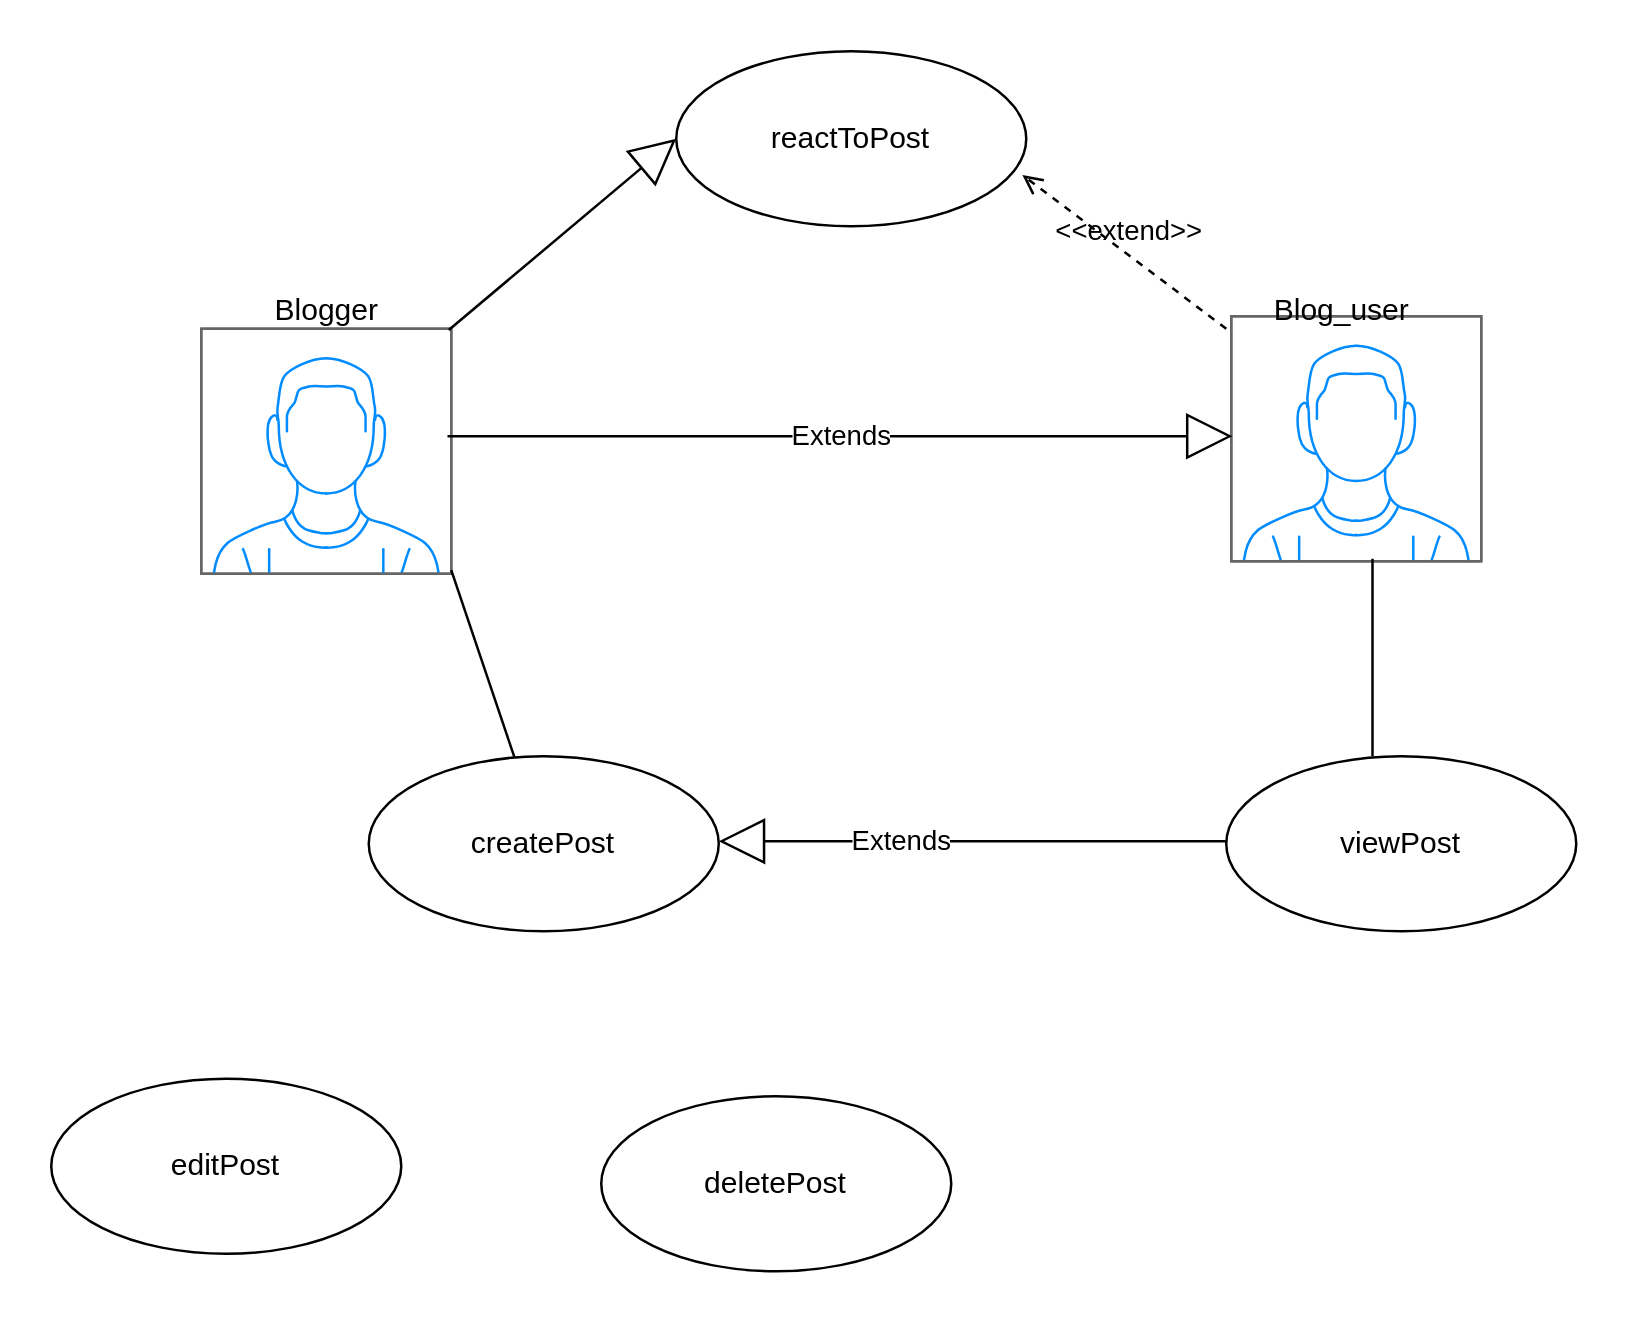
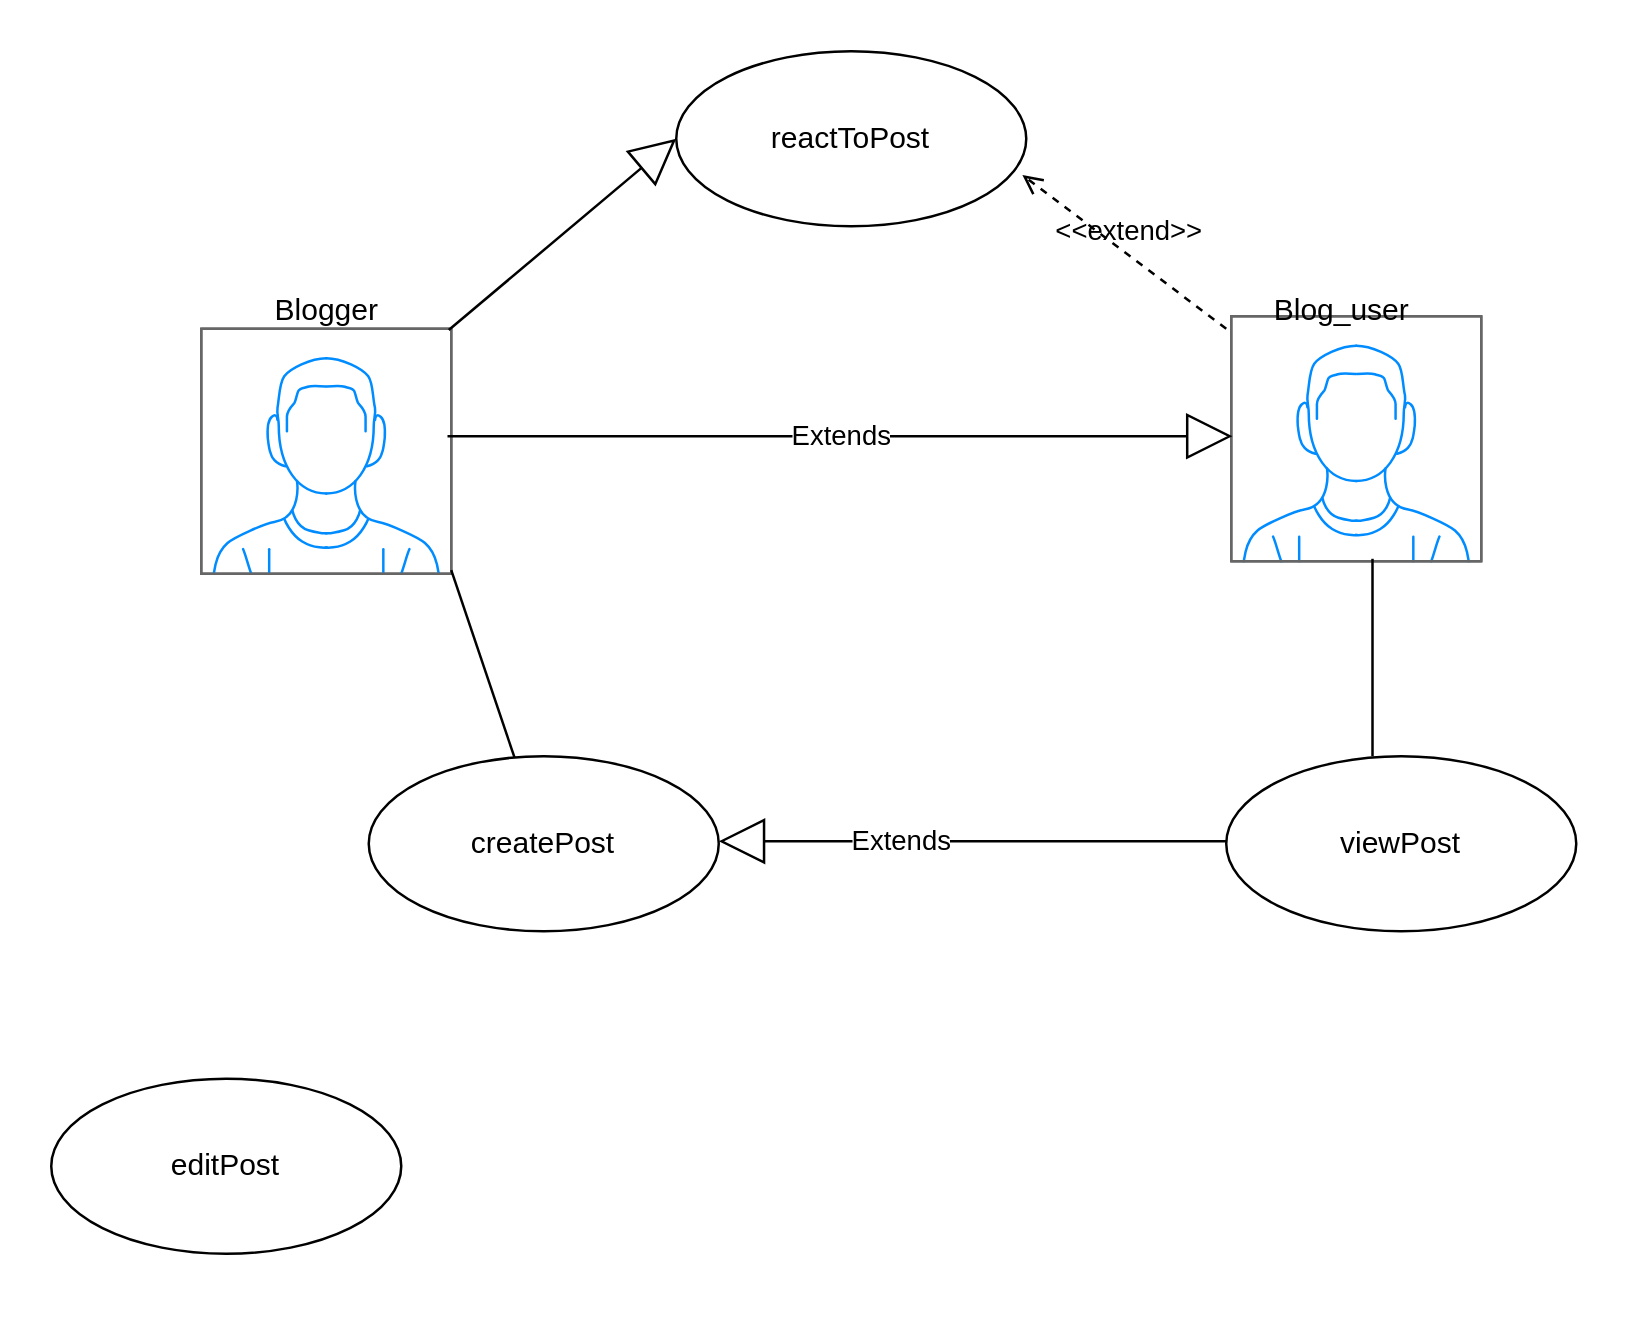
- <mxCell id="10" value="deletePost" style="ellipse;whiteSpace=wrap;html=1;" parent="1" vertex="1"><mxGeometry x="240" y="438" width="140" height="70" as="geometry" /></mxCell>
